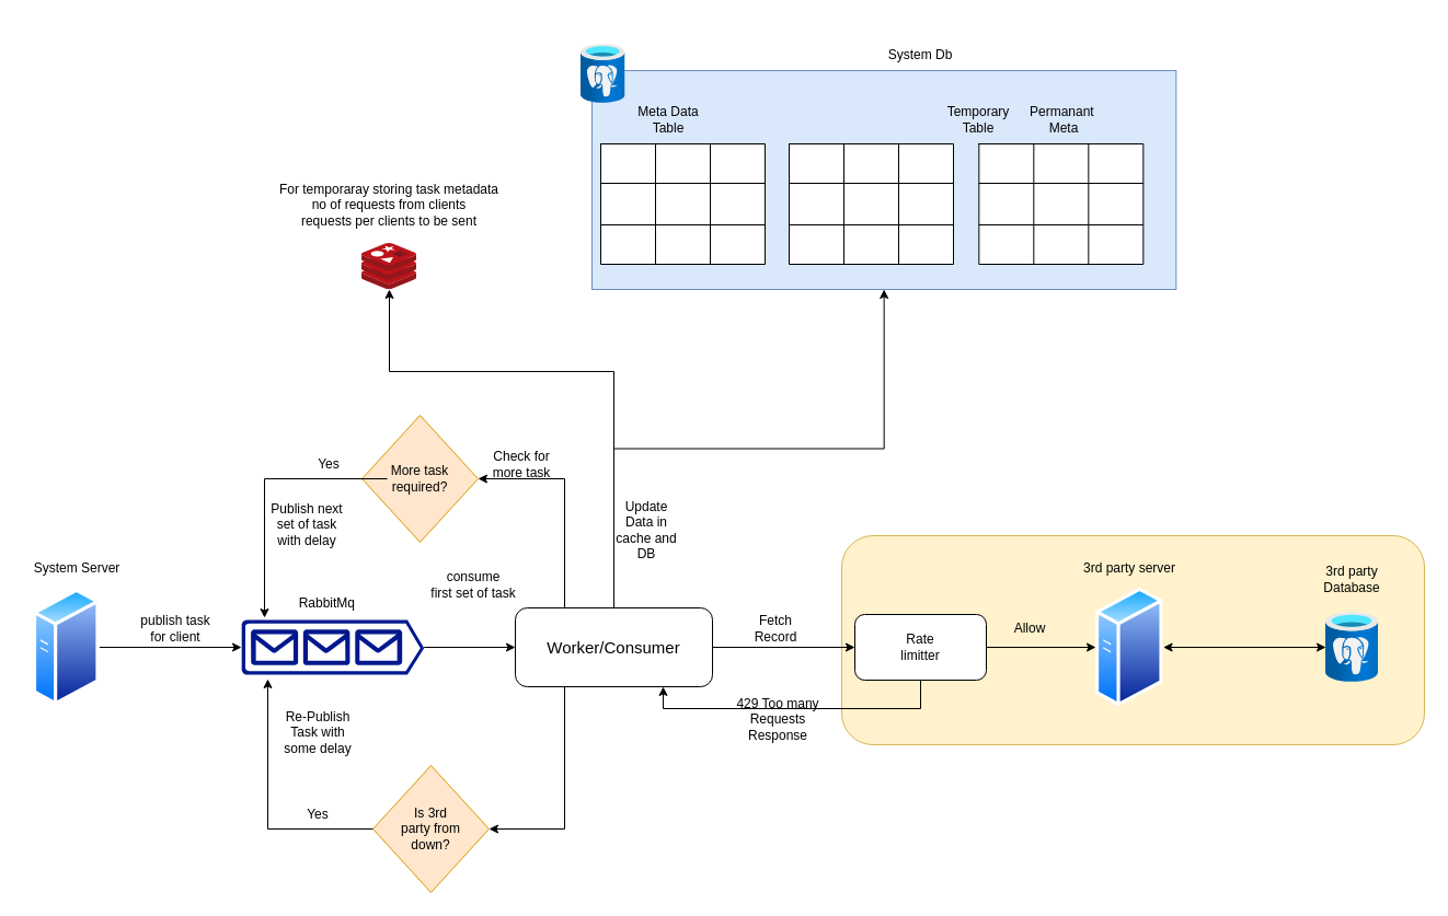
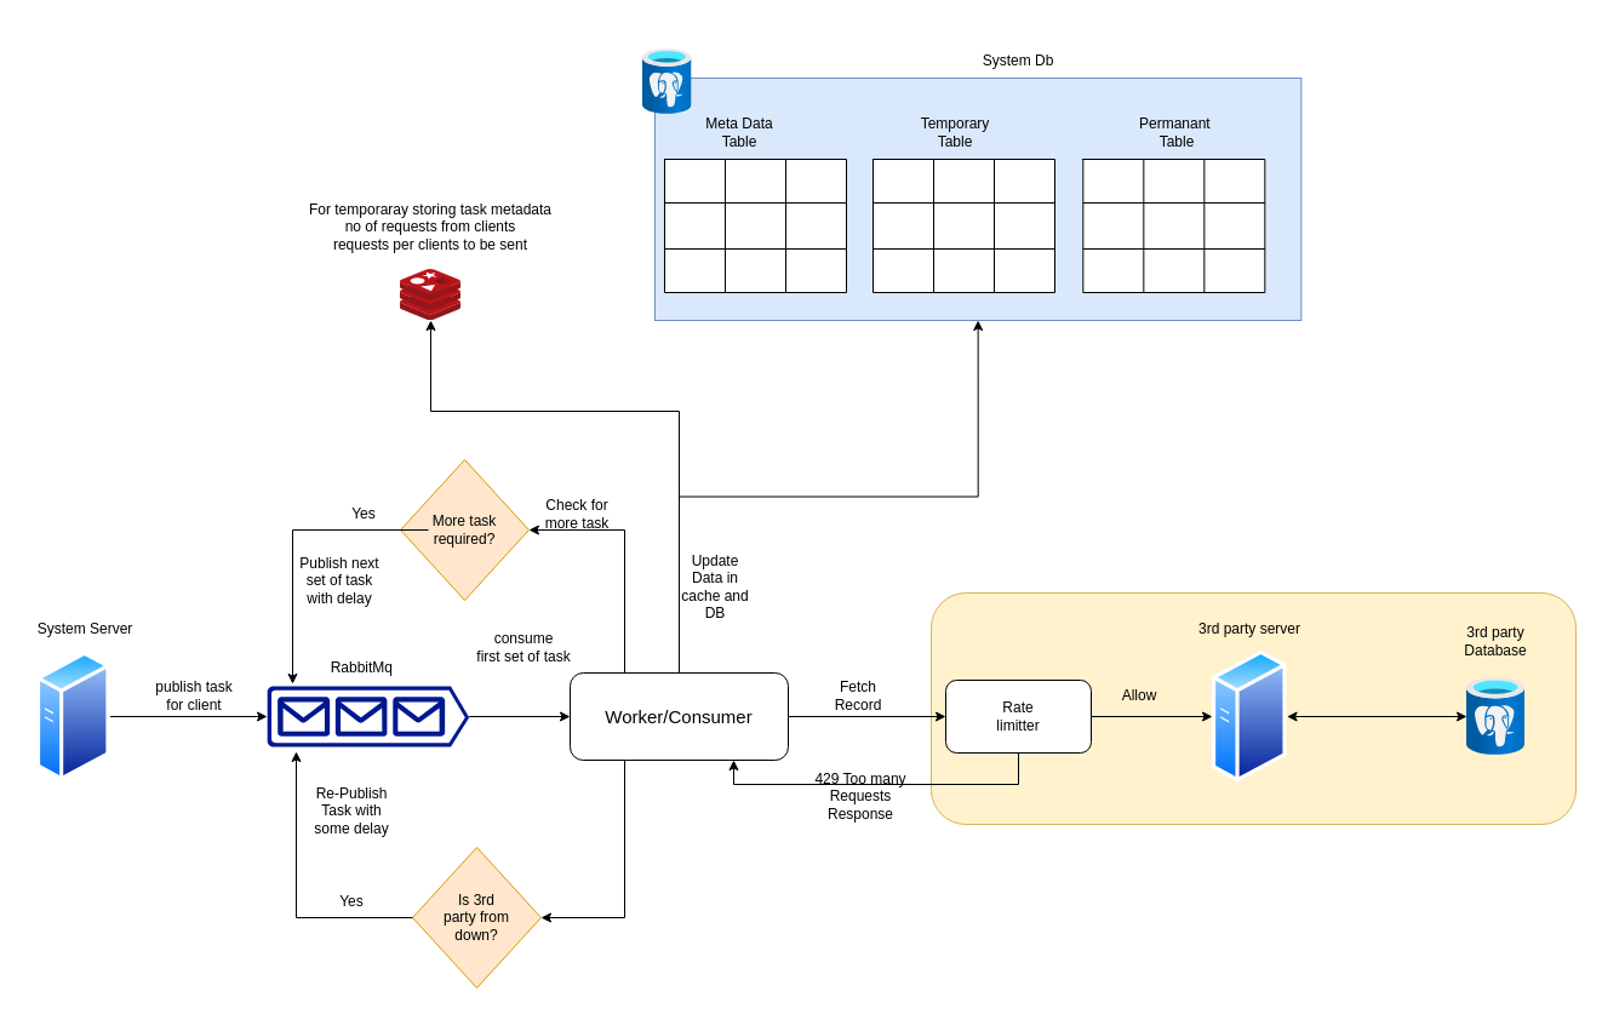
- <mxCell id="40" value="Temporary Table" style="text;html=1;align=center;verticalAlign=middle;whiteSpace=wrap;rounded=0;" parent="1" vertex="1"><mxGeometry x="863" y="94" width="60" height="30" as="geometry" /></mxCell>
+ <mxCell id="40" value="Temporary Table" style="text;html=1;align=center;verticalAlign=middle;whiteSpace=wrap;rounded=0;" parent="1" vertex="1"><mxGeometry x="758" y="94" width="60" height="30" as="geometry" /></mxCell>
- <mxCell id="54" value="Permanant&amp;nbsp; Meta" style="text;html=1;align=center;verticalAlign=middle;whiteSpace=wrap;rounded=0;" parent="1" vertex="1"><mxGeometry x="941.33" y="94" width="60" height="30" as="geometry" /></mxCell>
+ <mxCell id="54" value="Permanant&amp;nbsp; Table" style="text;html=1;align=center;verticalAlign=middle;whiteSpace=wrap;rounded=0;" parent="1" vertex="1"><mxGeometry x="941.33" y="94" width="60" height="30" as="geometry" /></mxCell>
